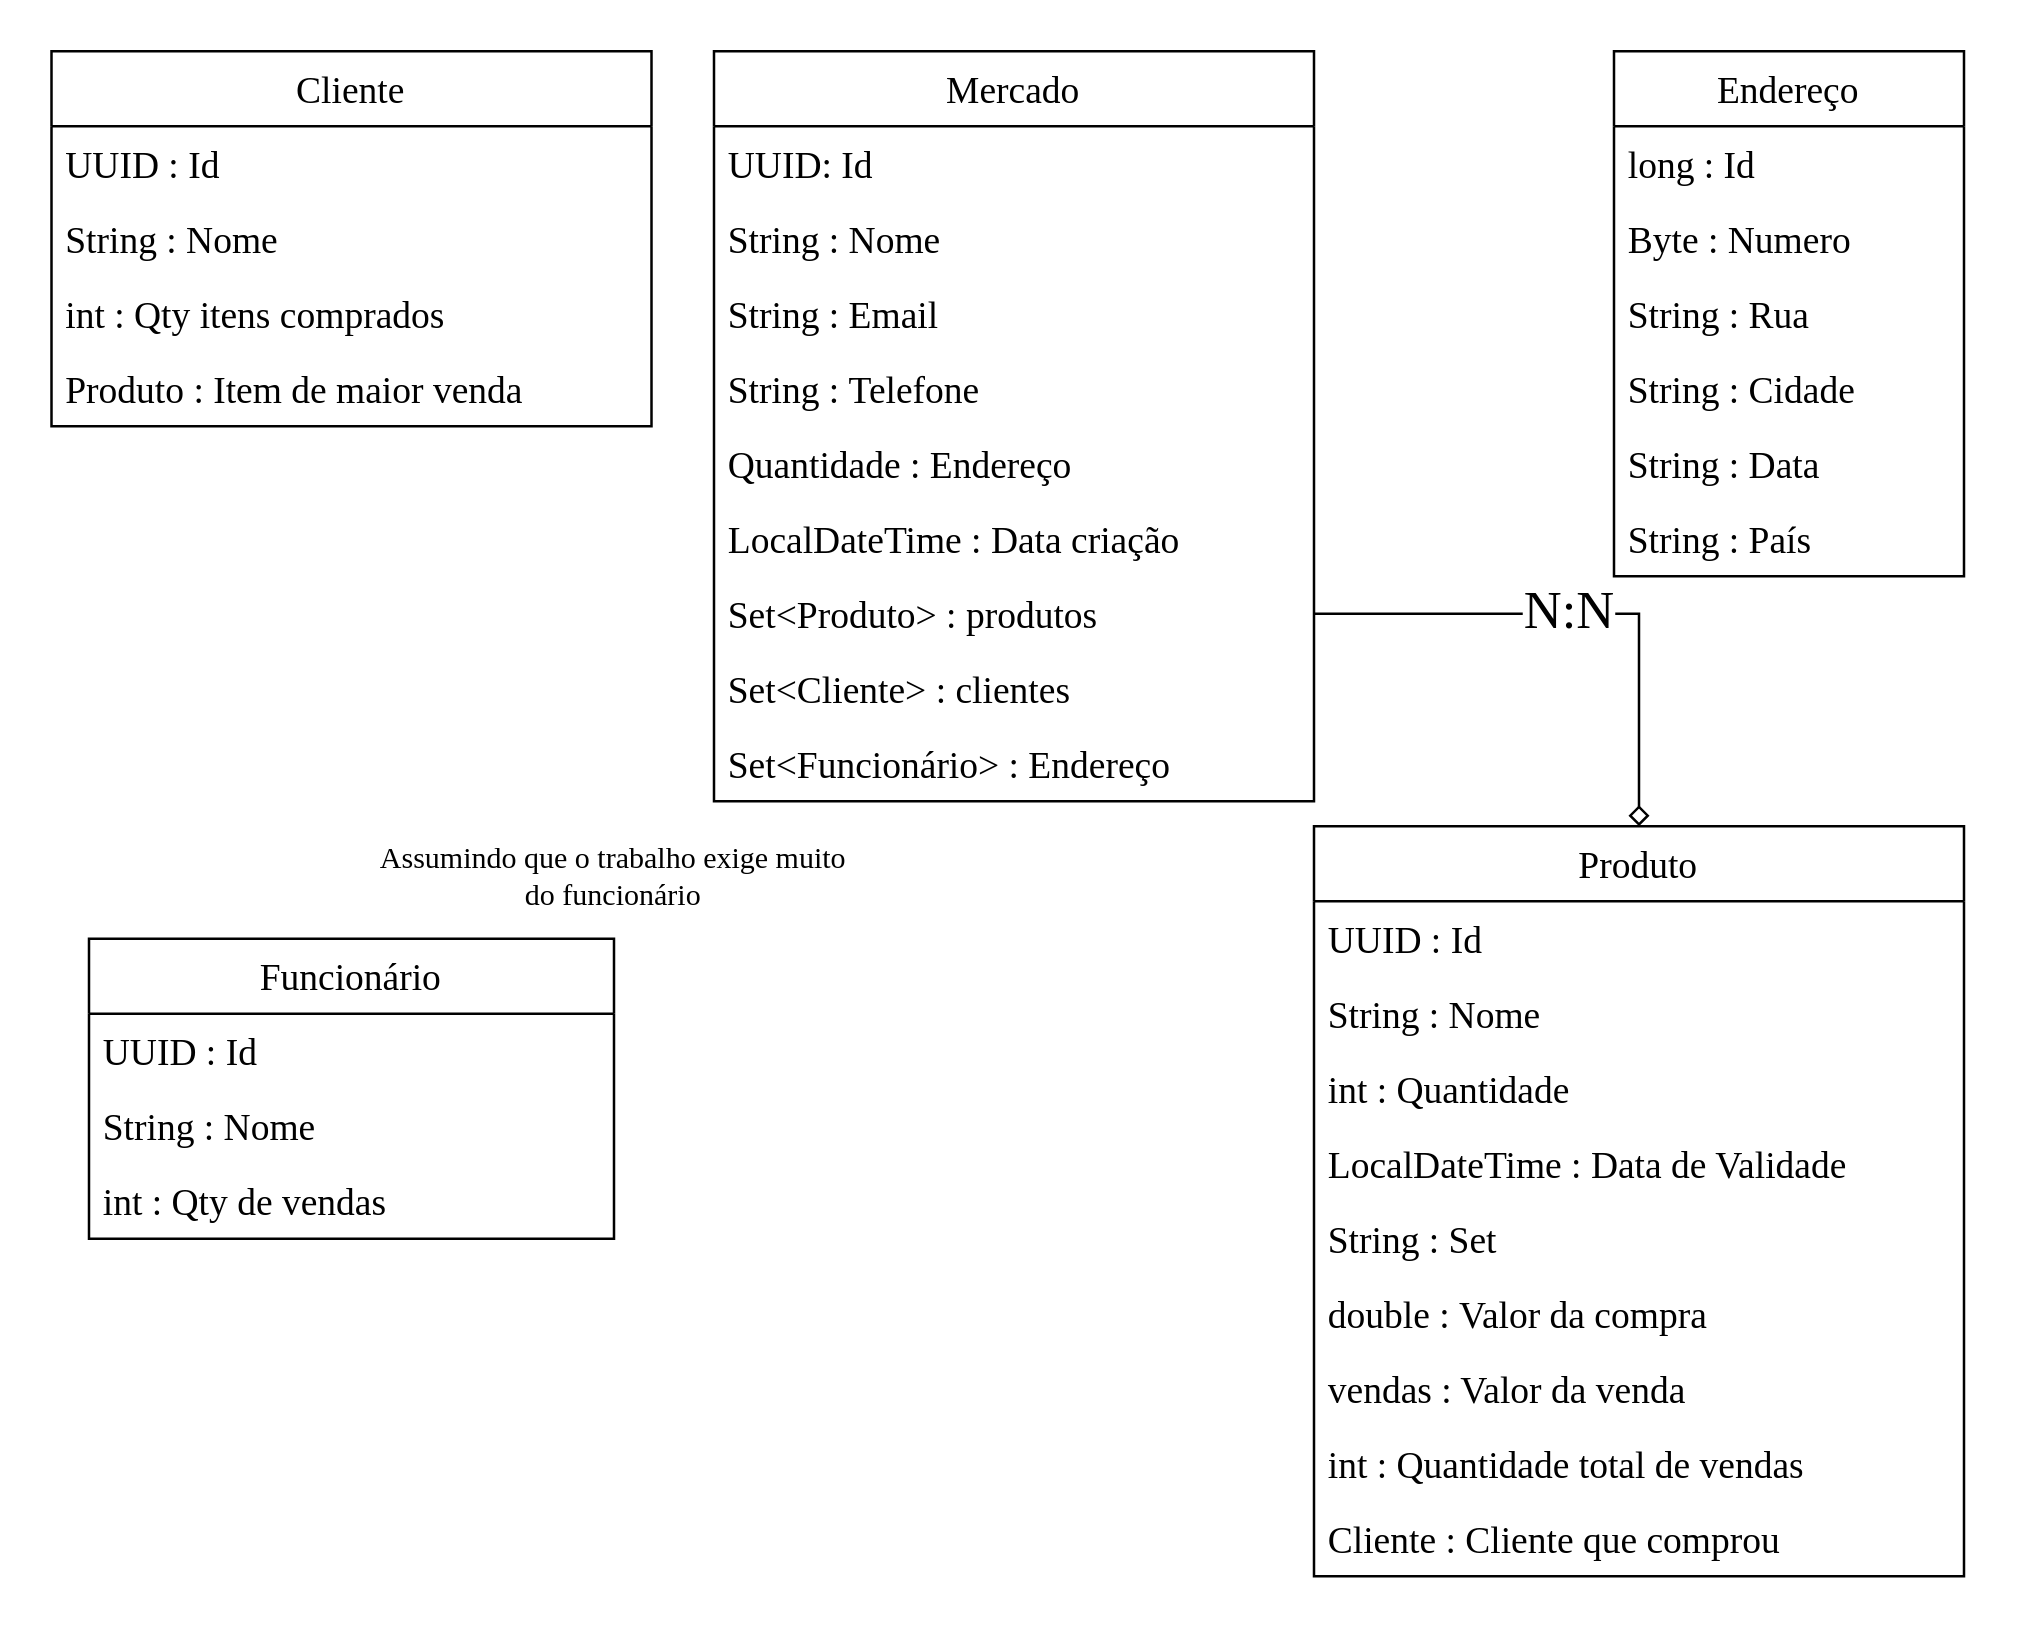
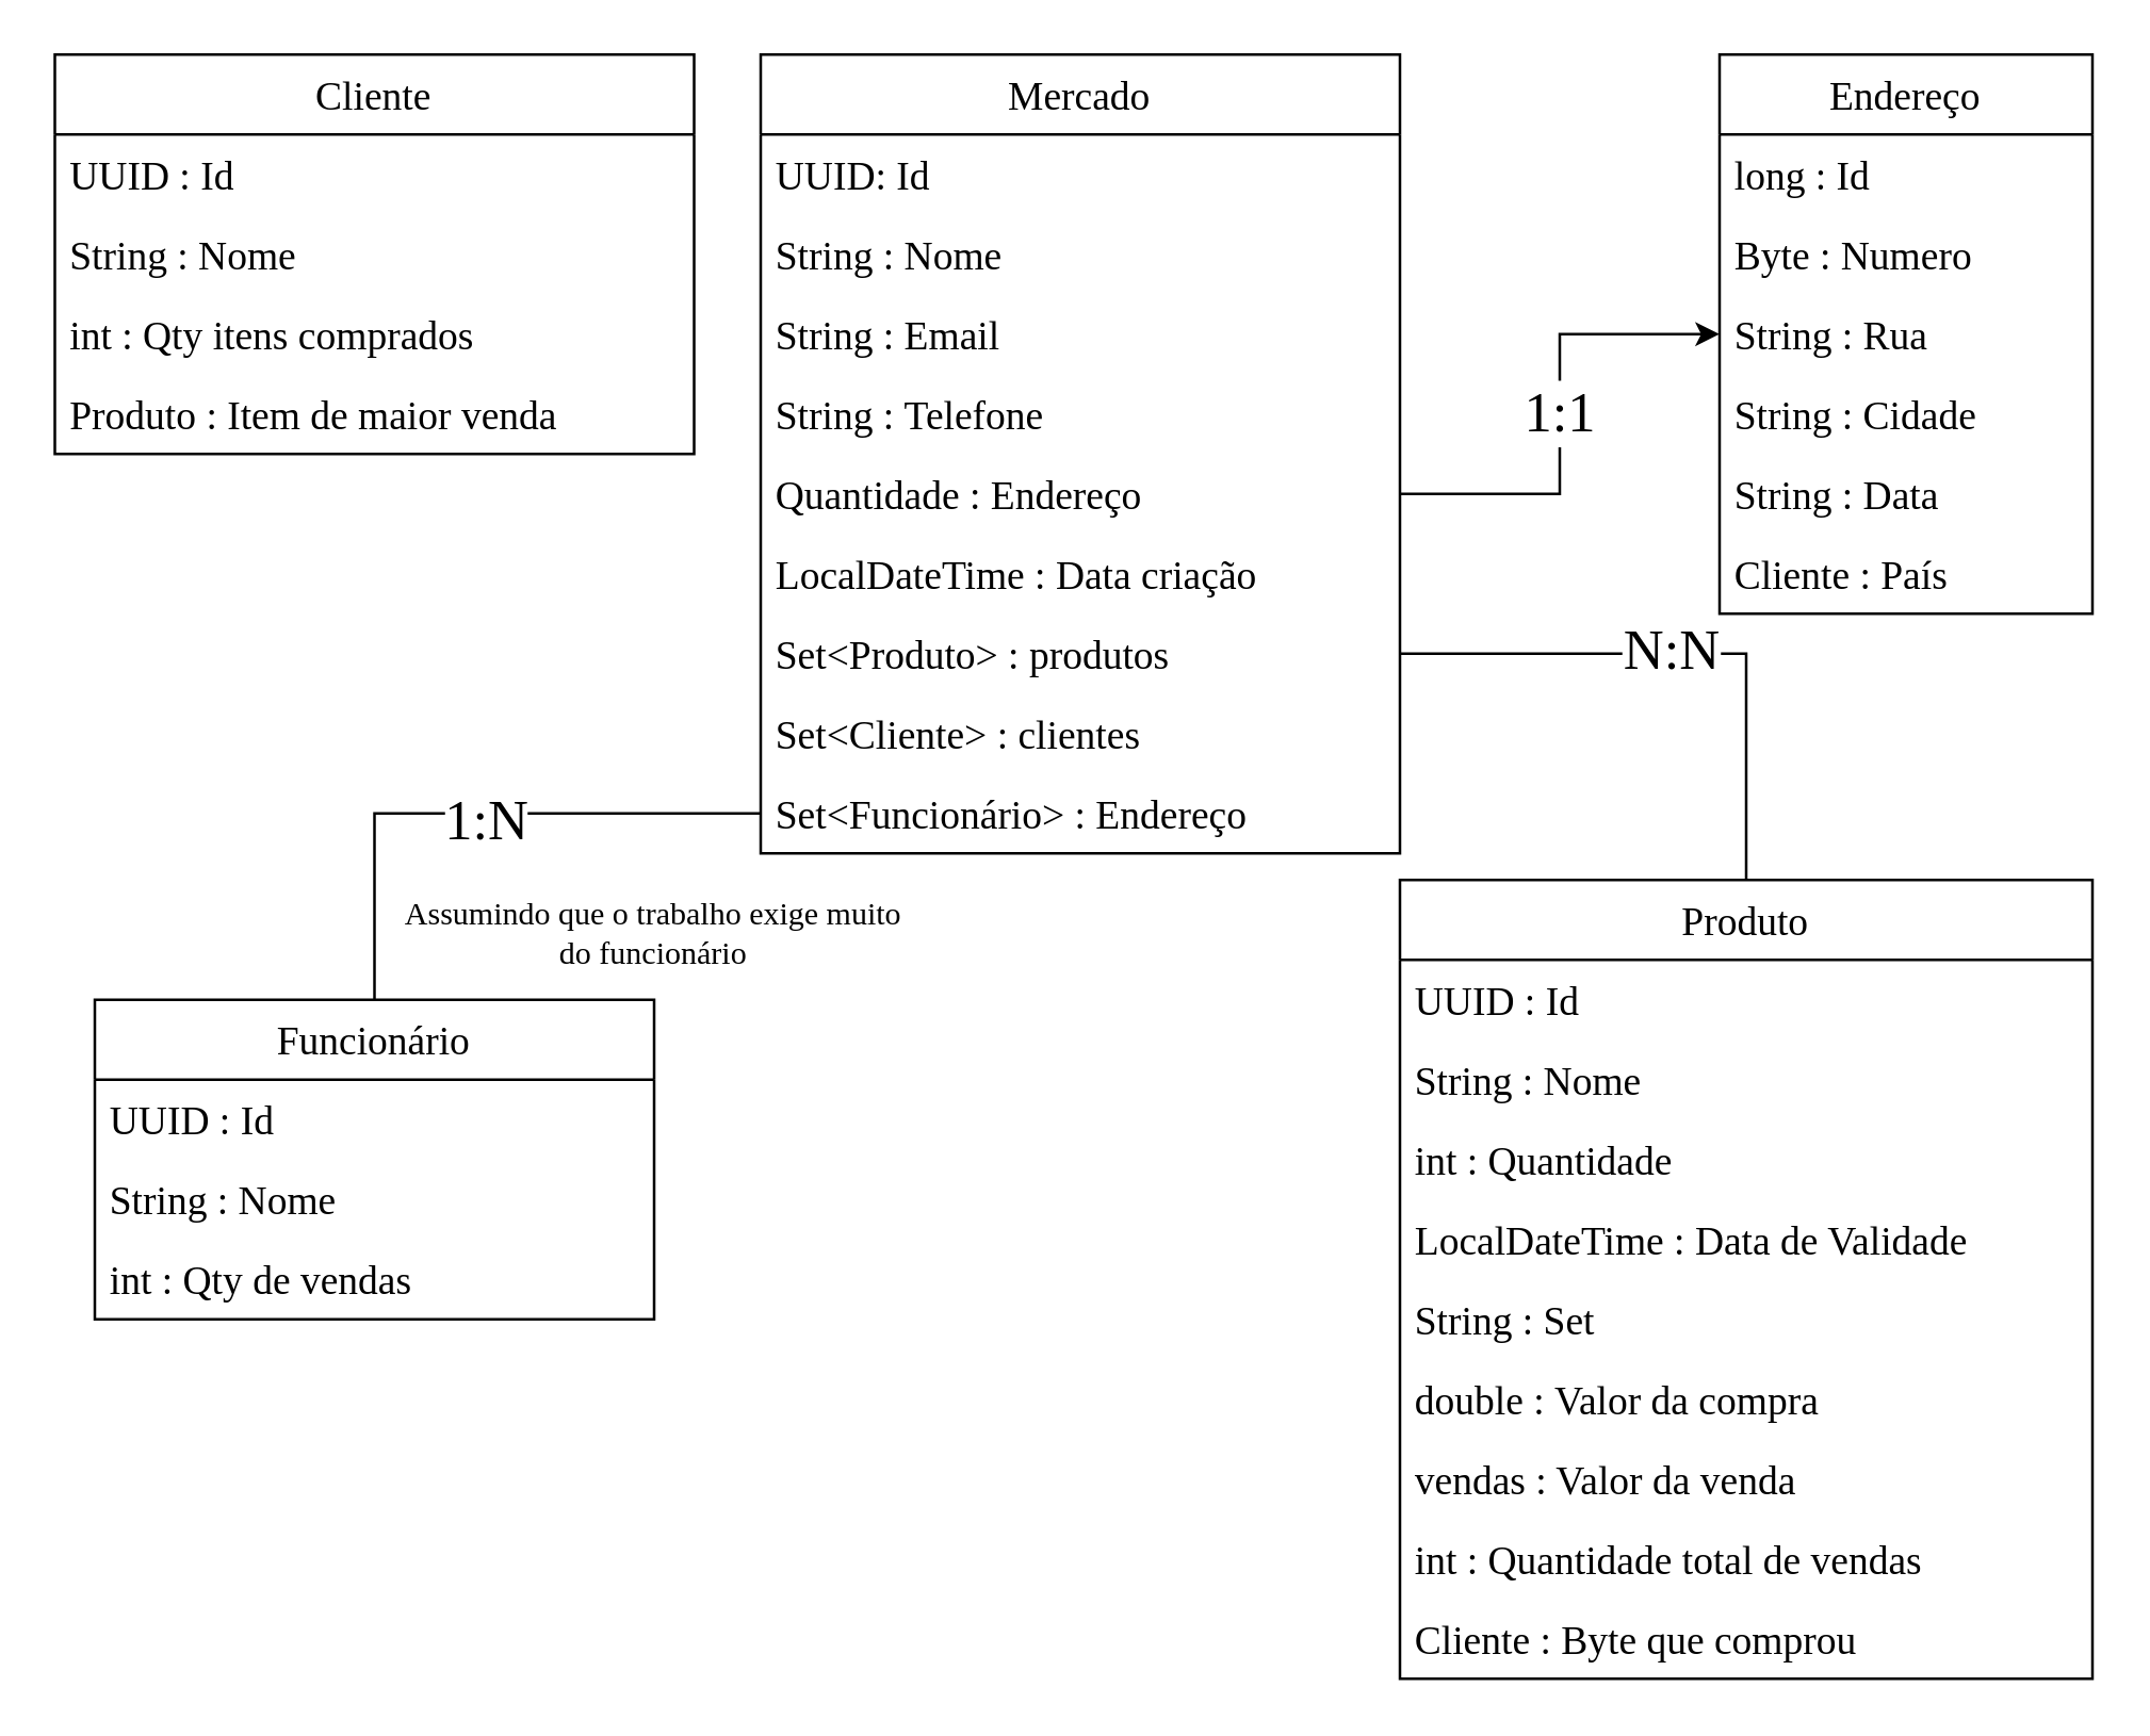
+ <mxCell id="19" value="&lt;font style=&quot;font-size: 21px;&quot;&gt;1:1&lt;/font&gt;" style="edgeStyle=orthogonalEdgeStyle;rounded=0;orthogonalLoop=1;jettySize=auto;html=1;fontFamily=Comic Sans MS;fontSize=21;" parent="1" source="7" target="12" edge="1"><mxGeometry relative="1" as="geometry" /></mxCell>
- <mxCell id="18" value="String : País" style="text;strokeColor=none;fillColor=none;align=left;verticalAlign=middle;spacingLeft=4;spacingRight=4;overflow=hidden;points=[[0,0.5],[1,0.5]];portConstraint=eastwest;rotatable=0;whiteSpace=wrap;html=1;fontFamily=Comic Sans MS;fontSize=15;" parent="12" vertex="1"><mxGeometry y="180" width="140" height="30" as="geometry" /></mxCell>
+ <mxCell id="18" value="Cliente : País" style="text;strokeColor=none;fillColor=none;align=left;verticalAlign=middle;spacingLeft=4;spacingRight=4;overflow=hidden;points=[[0,0.5],[1,0.5]];portConstraint=eastwest;rotatable=0;whiteSpace=wrap;html=1;fontFamily=Comic Sans MS;fontSize=15;" parent="12" vertex="1"><mxGeometry y="180" width="140" height="30" as="geometry" /></mxCell>
+ <mxCell id="41" style="edgeStyle=orthogonalEdgeStyle;rounded=0;orthogonalLoop=1;jettySize=auto;html=1;fontSize=30;endArrow=none;endFill=0;" edge="1" parent="1" source="11" target="37"><mxGeometry relative="1" as="geometry" /></mxCell>
+ <mxCell id="42" value="&lt;font style=&quot;font-size: 21px;&quot;&gt;1:N&lt;/font&gt;" style="edgeLabel;html=1;align=center;verticalAlign=middle;resizable=0;points=[];fontSize=21;fontFamily=Comic Sans MS;" vertex="1" connectable="0" parent="41"><mxGeometry x="-0.037" y="2" relative="1" as="geometry"><mxPoint as="offset" /></mxGeometry></mxCell>
- <mxCell id="30" style="edgeStyle=orthogonalEdgeStyle;rounded=0;orthogonalLoop=1;jettySize=auto;html=1;fontFamily=Comic Sans MS;fontSize=30;endArrow=diamond;endFill=0;" parent="1" source="9" target="20" edge="1"><mxGeometry relative="1" as="geometry" /></mxCell>
+ <mxCell id="30" style="edgeStyle=orthogonalEdgeStyle;rounded=0;orthogonalLoop=1;jettySize=auto;html=1;fontFamily=Comic Sans MS;fontSize=30;endArrow=none;endFill=0;" parent="1" source="9" target="20" edge="1"><mxGeometry relative="1" as="geometry" /></mxCell>
- <mxCell id="29" value="Cliente : Cliente que comprou" style="text;strokeColor=none;fillColor=none;align=left;verticalAlign=middle;spacingLeft=4;spacingRight=4;overflow=hidden;points=[[0,0.5],[1,0.5]];portConstraint=eastwest;rotatable=0;whiteSpace=wrap;html=1;fontFamily=Comic Sans MS;fontSize=15;" vertex="1" parent="20"><mxGeometry y="270" width="260" height="30" as="geometry" /></mxCell>
+ <mxCell id="29" value="Cliente : Byte que comprou" style="text;strokeColor=none;fillColor=none;align=left;verticalAlign=middle;spacingLeft=4;spacingRight=4;overflow=hidden;points=[[0,0.5],[1,0.5]];portConstraint=eastwest;rotatable=0;whiteSpace=wrap;html=1;fontFamily=Comic Sans MS;fontSize=15;" vertex="1" parent="20"><mxGeometry y="270" width="260" height="30" as="geometry" /></mxCell>
